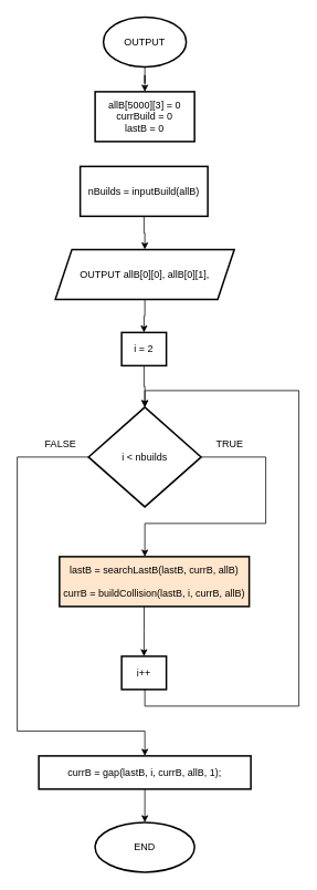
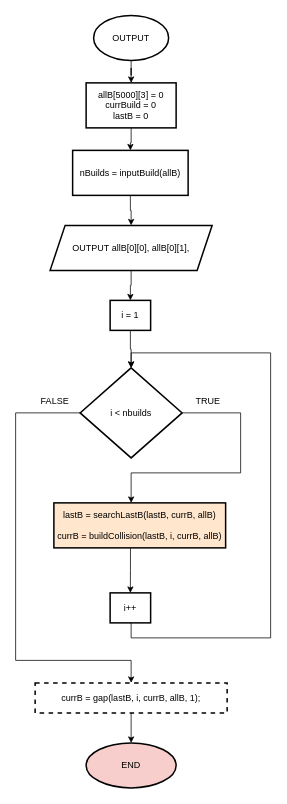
+ <mxCell id="4" value="" style="edgeStyle=orthogonalEdgeStyle;rounded=0;orthogonalLoop=1;jettySize=auto;html=1;" parent="1" source="5" target="7" edge="1"><mxGeometry relative="1" as="geometry" /></mxCell>
- <mxCell id="9" value="i = 2" style="whiteSpace=wrap;html=1;strokeWidth=2;" vertex="1" parent="1"><mxGeometry x="146" y="400" width="54" height="40" as="geometry" /></mxCell>
+ <mxCell id="9" value="i = 1" style="whiteSpace=wrap;html=1;strokeWidth=2;" vertex="1" parent="1"><mxGeometry x="146" y="400" width="54" height="40" as="geometry" /></mxCell>
- <mxCell id="20" value="currB = gap(lastB, i, currB, allB, 1);" style="rounded=0;whiteSpace=wrap;strokeWidth=2;" vertex="1" parent="1"><mxGeometry x="46" y="910" width="256" height="40" as="geometry" /></mxCell>
+ <mxCell id="20" value="currB = gap(lastB, i, currB, allB, 1);" style="rounded=0;whiteSpace=wrap;strokeWidth=2;dashed=1;" vertex="1" parent="1"><mxGeometry x="46" y="910" width="256" height="40" as="geometry" /></mxCell>
- <mxCell id="21" value="END" style="ellipse;whiteSpace=wrap;html=1;strokeWidth=2;" vertex="1" parent="1"><mxGeometry x="114" y="990" width="120" height="60" as="geometry" /></mxCell>
+ <mxCell id="21" value="END" style="ellipse;whiteSpace=wrap;html=1;strokeWidth=2;fillColor=#f8cecc;" vertex="1" parent="1"><mxGeometry x="114" y="990" width="120" height="60" as="geometry" /></mxCell>
